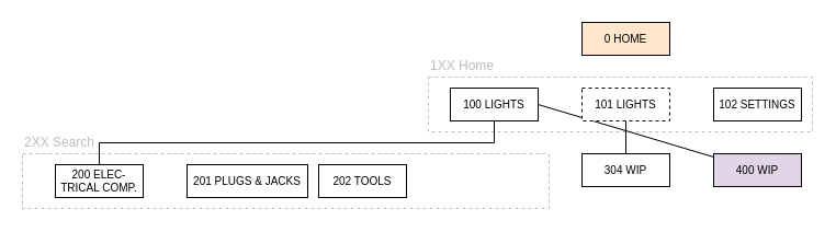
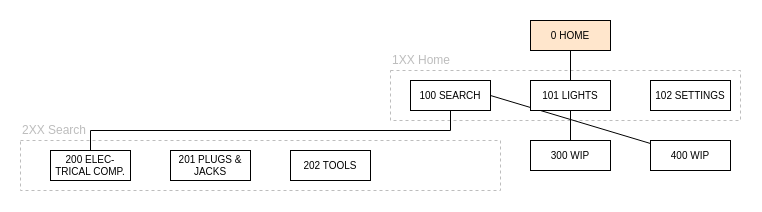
+ <mxCell id="6" value="" style="endArrow=none;html=1;rounded=0;entryX=0.5;entryY=1;entryDx=0;entryDy=0;exitX=0.5;exitY=0;exitDx=0;exitDy=0;" edge="1" parent="1" source="8" target="3"><mxGeometry width="50" height="50" relative="1" as="geometry"><mxPoint x="580" y="90" as="sourcePoint" /><mxPoint x="630" y="40" as="targetPoint" /></mxGeometry></mxCell>
- <mxCell id="4" value="100 LIGHTS" style="rounded=0;whiteSpace=wrap;html=1;fontSize=10;" vertex="1" parent="1"><mxGeometry x="410" y="80" width="80" height="30" as="geometry" /></mxCell>
+ <mxCell id="4" value="100 SEARCH" style="rounded=0;whiteSpace=wrap;html=1;fontSize=10;" vertex="1" parent="1"><mxGeometry x="410" y="80" width="80" height="30" as="geometry" /></mxCell>
- <mxCell id="8" value="101 LIGHTS" style="rounded=0;whiteSpace=wrap;html=1;fontSize=10;dashed=1;" vertex="1" parent="1"><mxGeometry x="530" y="80" width="80" height="30" as="geometry" /></mxCell>
+ <mxCell id="8" value="101 LIGHTS" style="rounded=0;whiteSpace=wrap;html=1;fontSize=10;" vertex="1" parent="1"><mxGeometry x="530" y="80" width="80" height="30" as="geometry" /></mxCell>
- <mxCell id="14" value="304 WIP" style="rounded=0;whiteSpace=wrap;html=1;fontSize=10;" vertex="1" parent="1"><mxGeometry x="530" y="140" width="80" height="30" as="geometry" /></mxCell>
+ <mxCell id="14" value="300 WIP" style="rounded=0;whiteSpace=wrap;html=1;fontSize=10;" vertex="1" parent="1"><mxGeometry x="530" y="140" width="80" height="30" as="geometry" /></mxCell>
- <mxCell id="16" value="400 WIP" style="rounded=0;whiteSpace=wrap;html=1;fontSize=10;fillColor=#e1d5e7;" vertex="1" parent="1"><mxGeometry x="650" y="140" width="80" height="30" as="geometry" /></mxCell>
+ <mxCell id="16" value="400 WIP" style="rounded=0;whiteSpace=wrap;html=1;fontSize=10;" vertex="1" parent="1"><mxGeometry x="650" y="140" width="80" height="30" as="geometry" /></mxCell>
- <mxCell id="11" value="201 PLUGS &amp;amp; JACKS" style="rounded=0;whiteSpace=wrap;html=1;fontSize=10;" vertex="1" parent="1"><mxGeometry x="170" y="150" width="110" height="30" as="geometry" /></mxCell>
+ <mxCell id="11" value="201 PLUGS &amp;amp; JACKS" style="rounded=0;whiteSpace=wrap;html=1;fontSize=10;" vertex="1" parent="1"><mxGeometry x="170" y="150" width="80" height="30" as="geometry" /></mxCell>
